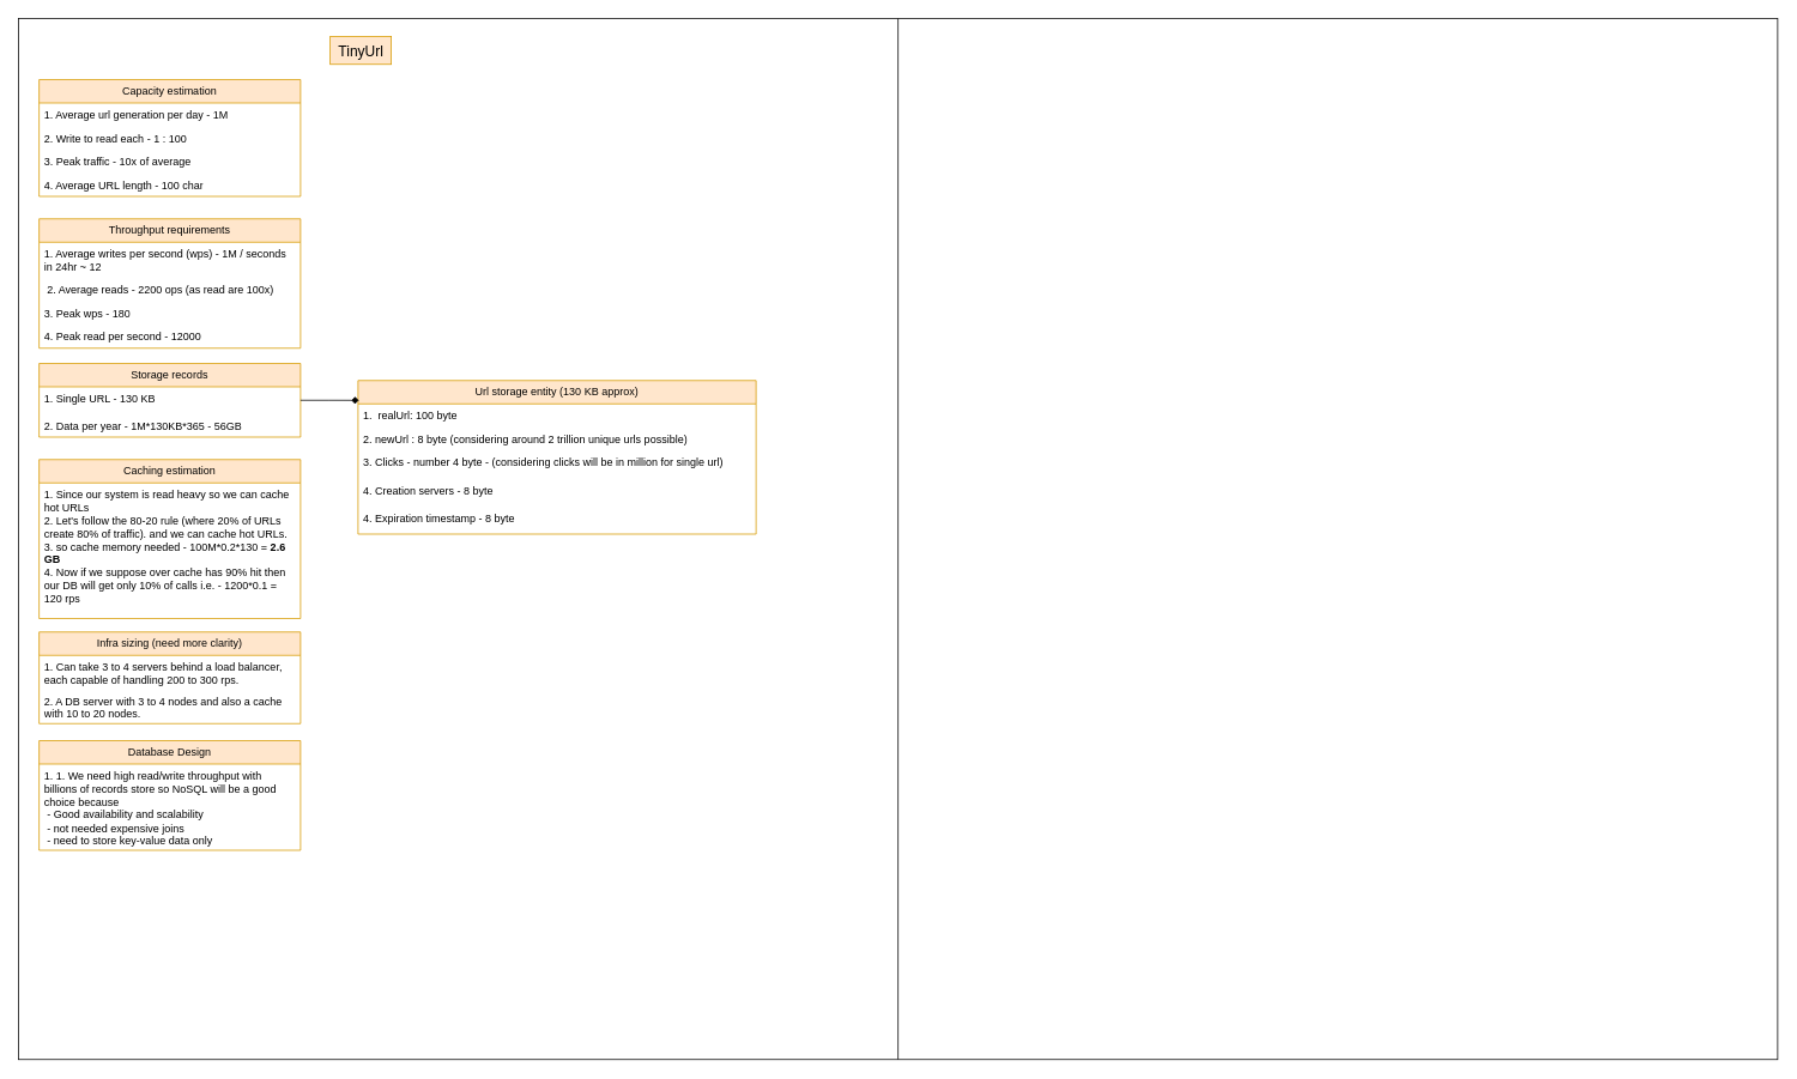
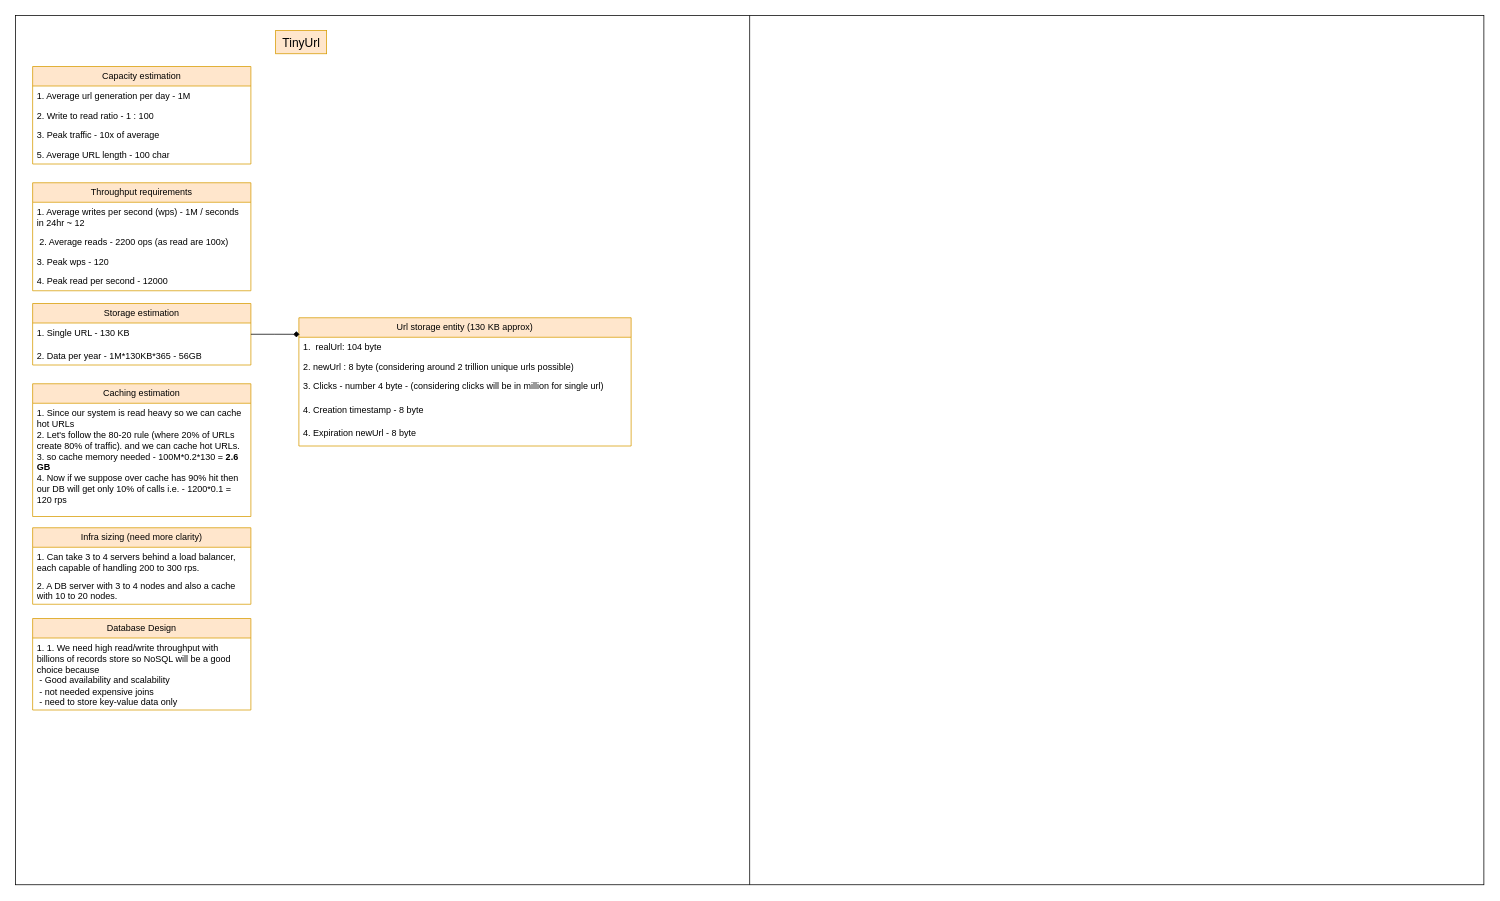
- <mxCell id="6" value="2. Write to read each - 1 : 100" style="text;strokeColor=none;fillColor=none;align=left;verticalAlign=top;spacingLeft=4;spacingRight=4;overflow=hidden;rotatable=0;points=[[0,0.5],[1,0.5]];portConstraint=eastwest;whiteSpace=wrap;html=1;" parent="4" vertex="1"><mxGeometry y="52" width="291" height="26" as="geometry" /></mxCell>
+ <mxCell id="6" value="2. Write to read ratio - 1 : 100" style="text;strokeColor=none;fillColor=none;align=left;verticalAlign=top;spacingLeft=4;spacingRight=4;overflow=hidden;rotatable=0;points=[[0,0.5],[1,0.5]];portConstraint=eastwest;whiteSpace=wrap;html=1;" parent="4" vertex="1"><mxGeometry y="52" width="291" height="26" as="geometry" /></mxCell>
- <mxCell id="8" value="4. Average URL length - 100 char" style="text;strokeColor=none;fillColor=none;align=left;verticalAlign=top;spacingLeft=4;spacingRight=4;overflow=hidden;rotatable=0;points=[[0,0.5],[1,0.5]];portConstraint=eastwest;whiteSpace=wrap;html=1;" parent="4" vertex="1"><mxGeometry y="104" width="291" height="26" as="geometry" /></mxCell>
+ <mxCell id="8" value="5. Average URL length - 100 char" style="text;strokeColor=none;fillColor=none;align=left;verticalAlign=top;spacingLeft=4;spacingRight=4;overflow=hidden;rotatable=0;points=[[0,0.5],[1,0.5]];portConstraint=eastwest;whiteSpace=wrap;html=1;" parent="4" vertex="1"><mxGeometry y="104" width="291" height="26" as="geometry" /></mxCell>
- <mxCell id="12" value="3. Peak wps - 180&lt;div&gt;&lt;br&gt;&lt;/div&gt;" style="text;strokeColor=none;fillColor=none;align=left;verticalAlign=top;spacingLeft=4;spacingRight=4;overflow=hidden;rotatable=0;points=[[0,0.5],[1,0.5]];portConstraint=eastwest;whiteSpace=wrap;html=1;" parent="9" vertex="1"><mxGeometry y="92" width="291" height="26" as="geometry" /></mxCell>
+ <mxCell id="12" value="3. Peak wps - 120&lt;div&gt;&lt;br&gt;&lt;/div&gt;" style="text;strokeColor=none;fillColor=none;align=left;verticalAlign=top;spacingLeft=4;spacingRight=4;overflow=hidden;rotatable=0;points=[[0,0.5],[1,0.5]];portConstraint=eastwest;whiteSpace=wrap;html=1;" parent="9" vertex="1"><mxGeometry y="92" width="291" height="26" as="geometry" /></mxCell>
- <mxCell id="14" value="Storage records" style="swimlane;fontStyle=0;childLayout=stackLayout;horizontal=1;startSize=26;fillColor=#ffe6cc;horizontalStack=0;resizeParent=1;resizeParentMax=0;resizeLast=0;collapsible=1;marginBottom=0;whiteSpace=wrap;html=1;strokeColor=#d79b00;" parent="1" vertex="1"><mxGeometry x="43" y="404" width="291" height="82" as="geometry" /></mxCell>
+ <mxCell id="14" value="Storage estimation" style="swimlane;fontStyle=0;childLayout=stackLayout;horizontal=1;startSize=26;fillColor=#ffe6cc;horizontalStack=0;resizeParent=1;resizeParentMax=0;resizeLast=0;collapsible=1;marginBottom=0;whiteSpace=wrap;html=1;strokeColor=#d79b00;" parent="1" vertex="1"><mxGeometry x="43" y="404" width="291" height="82" as="geometry" /></mxCell>
- <mxCell id="18" value="1.&amp;nbsp; realUrl: 100 byte" style="text;strokeColor=none;fillColor=none;align=left;verticalAlign=top;spacingLeft=4;spacingRight=4;overflow=hidden;rotatable=0;points=[[0,0.5],[1,0.5]];portConstraint=eastwest;whiteSpace=wrap;html=1;" parent="17" vertex="1"><mxGeometry y="26" width="443" height="26" as="geometry" /></mxCell>
+ <mxCell id="18" value="1.&amp;nbsp; realUrl: 104 byte" style="text;strokeColor=none;fillColor=none;align=left;verticalAlign=top;spacingLeft=4;spacingRight=4;overflow=hidden;rotatable=0;points=[[0,0.5],[1,0.5]];portConstraint=eastwest;whiteSpace=wrap;html=1;" parent="17" vertex="1"><mxGeometry y="26" width="443" height="26" as="geometry" /></mxCell>
- <mxCell id="21" value="4. Creation servers - 8 byte" style="text;strokeColor=none;fillColor=none;align=left;verticalAlign=top;spacingLeft=4;spacingRight=4;overflow=hidden;rotatable=0;points=[[0,0.5],[1,0.5]];portConstraint=eastwest;whiteSpace=wrap;html=1;" parent="17" vertex="1"><mxGeometry y="109" width="443" height="31" as="geometry" /></mxCell>
+ <mxCell id="21" value="4. Creation timestamp - 8 byte" style="text;strokeColor=none;fillColor=none;align=left;verticalAlign=top;spacingLeft=4;spacingRight=4;overflow=hidden;rotatable=0;points=[[0,0.5],[1,0.5]];portConstraint=eastwest;whiteSpace=wrap;html=1;" parent="17" vertex="1"><mxGeometry y="109" width="443" height="31" as="geometry" /></mxCell>
- <mxCell id="22" value="4. Expiration timestamp - 8 byte" style="text;strokeColor=none;fillColor=none;align=left;verticalAlign=top;spacingLeft=4;spacingRight=4;overflow=hidden;rotatable=0;points=[[0,0.5],[1,0.5]];portConstraint=eastwest;whiteSpace=wrap;html=1;" parent="17" vertex="1"><mxGeometry y="140" width="443" height="31" as="geometry" /></mxCell>
+ <mxCell id="22" value="4. Expiration newUrl - 8 byte" style="text;strokeColor=none;fillColor=none;align=left;verticalAlign=top;spacingLeft=4;spacingRight=4;overflow=hidden;rotatable=0;points=[[0,0.5],[1,0.5]];portConstraint=eastwest;whiteSpace=wrap;html=1;" parent="17" vertex="1"><mxGeometry y="140" width="443" height="31" as="geometry" /></mxCell>
